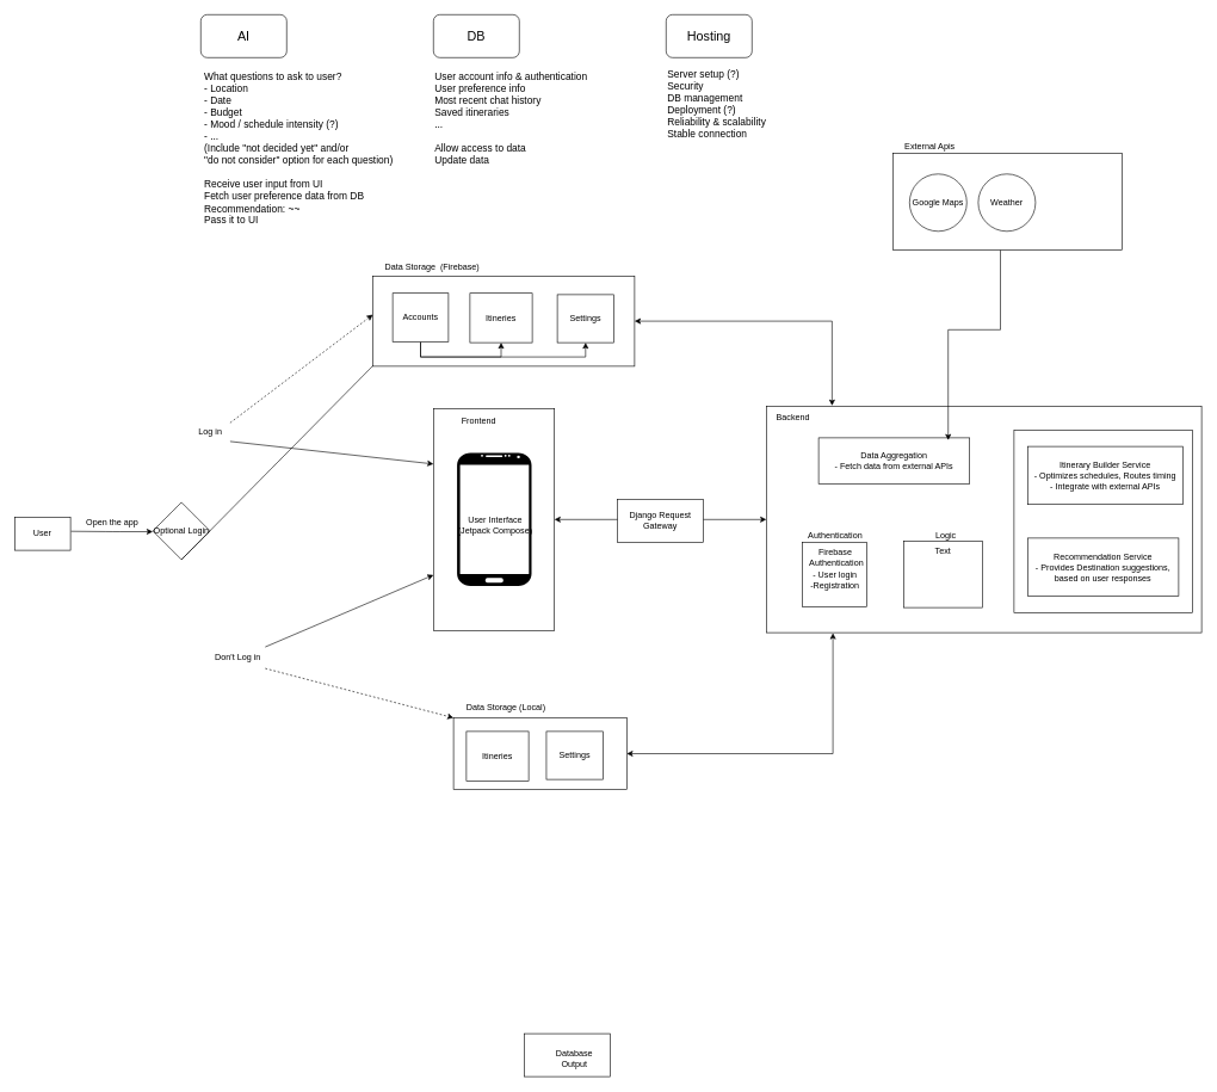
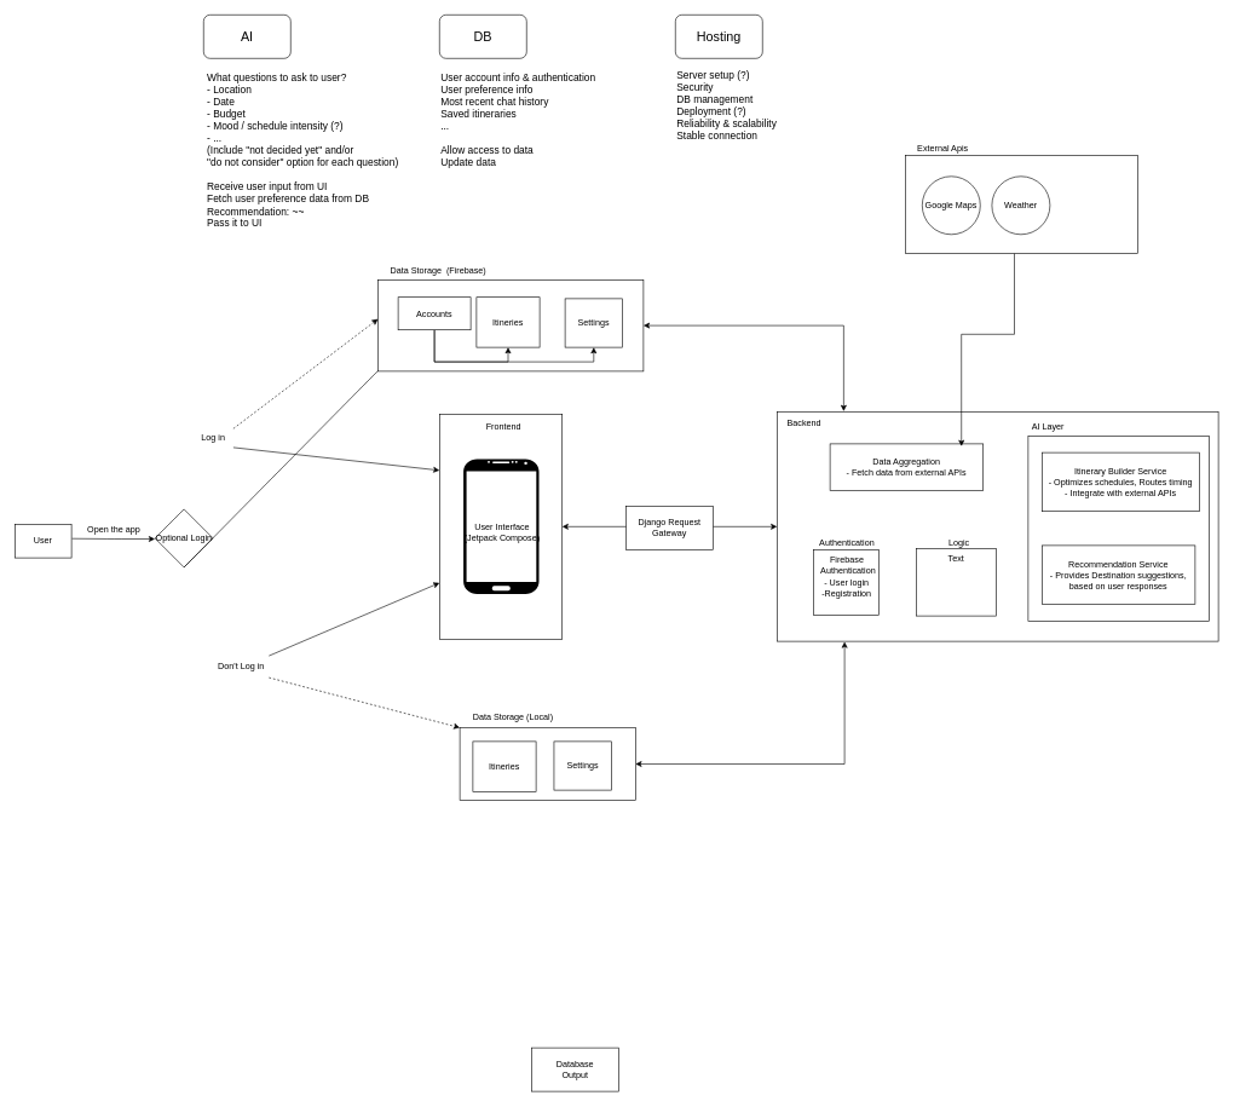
- <mxCell id="22" value="Accounts" style="whiteSpace=wrap;html=1;" parent="17" vertex="1"><mxGeometry x="28" y="50" width="78" height="68" as="geometry" /></mxCell>
+ <mxCell id="22" value="Accounts" style="whiteSpace=wrap;html=1;" parent="17" vertex="1"><mxGeometry x="28" y="50" width="100" height="45" as="geometry" /></mxCell>
- <mxCell id="51" value="Frontend" style="text;html=1;align=center;verticalAlign=middle;resizable=0;points=[];autosize=1;strokeColor=none;fillColor=none;" parent="49" vertex="1"><mxGeometry x="29" y="4" width="67" height="26" as="geometry" /></mxCell>
+ <mxCell id="51" value="Frontend" style="text;html=1;align=center;verticalAlign=middle;resizable=0;points=[];autosize=1;strokeColor=none;fillColor=none;" parent="49" vertex="1"><mxGeometry x="54" y="4" width="67" height="26" as="geometry" /></mxCell>
+ <mxCell id="40" value="&lt;span style=&quot;color: light-dark(rgb(0, 0, 0), rgb(0, 0, 204));&quot;&gt;AI Layer&lt;br&gt;&lt;/span&gt;" style="text;html=1;align=center;verticalAlign=middle;resizable=0;points=[];autosize=1;strokeColor=none;fillColor=none;" parent="30" vertex="1"><mxGeometry x="342" y="7" width="61" height="26" as="geometry" /></mxCell>
- <mxCell id="16" value="Database Output" style="text;html=1;align=center;verticalAlign=middle;whiteSpace=wrap;rounded=0;" parent="1" vertex="1"><mxGeometry x="772" y="1463" width="60" height="30" as="geometry" /></mxCell>
+ <mxCell id="16" value="Database Output" style="text;html=1;align=center;verticalAlign=middle;whiteSpace=wrap;rounded=0;" parent="1" vertex="1"><mxGeometry x="762" y="1458" width="60" height="30" as="geometry" /></mxCell>
